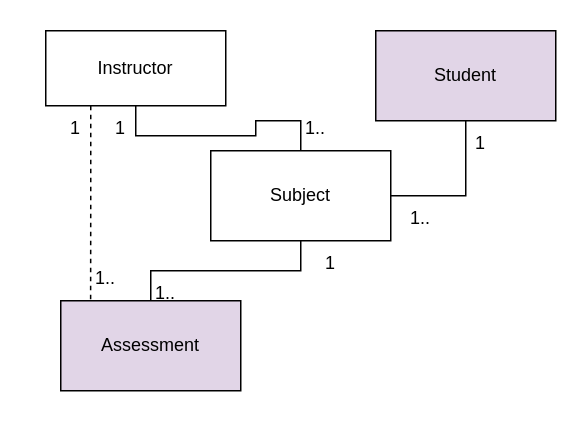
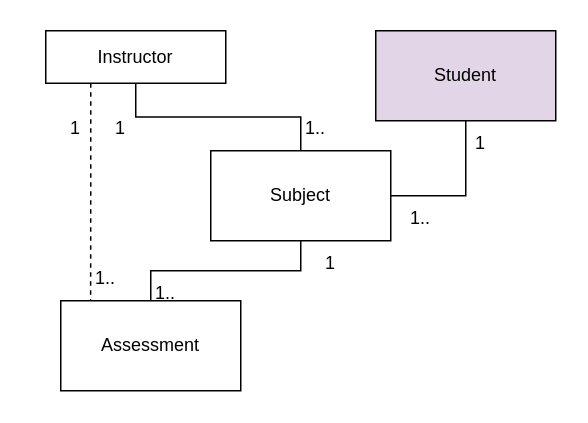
- <mxCell id="4" value="Instructor" style="rounded=0;whiteSpace=wrap;html=1;" parent="1" vertex="1"><mxGeometry y="20" width="120" height="50" as="geometry" x="30" /></mxCell>
+ <mxCell id="4" value="Instructor" style="rounded=0;whiteSpace=wrap;html=1;" parent="1" vertex="1"><mxGeometry x="30" y="20" width="120" height="35" as="geometry" /></mxCell>
- <mxCell id="7" value="Assessment" style="rounded=0;whiteSpace=wrap;html=1;fillColor=#e1d5e7;" vertex="1" parent="1"><mxGeometry x="40" y="200" width="120" height="60" as="geometry" /></mxCell>
+ <mxCell id="7" value="Assessment" style="rounded=0;whiteSpace=wrap;html=1;" vertex="1" parent="1"><mxGeometry x="40" y="200" width="120" height="60" as="geometry" /></mxCell>
